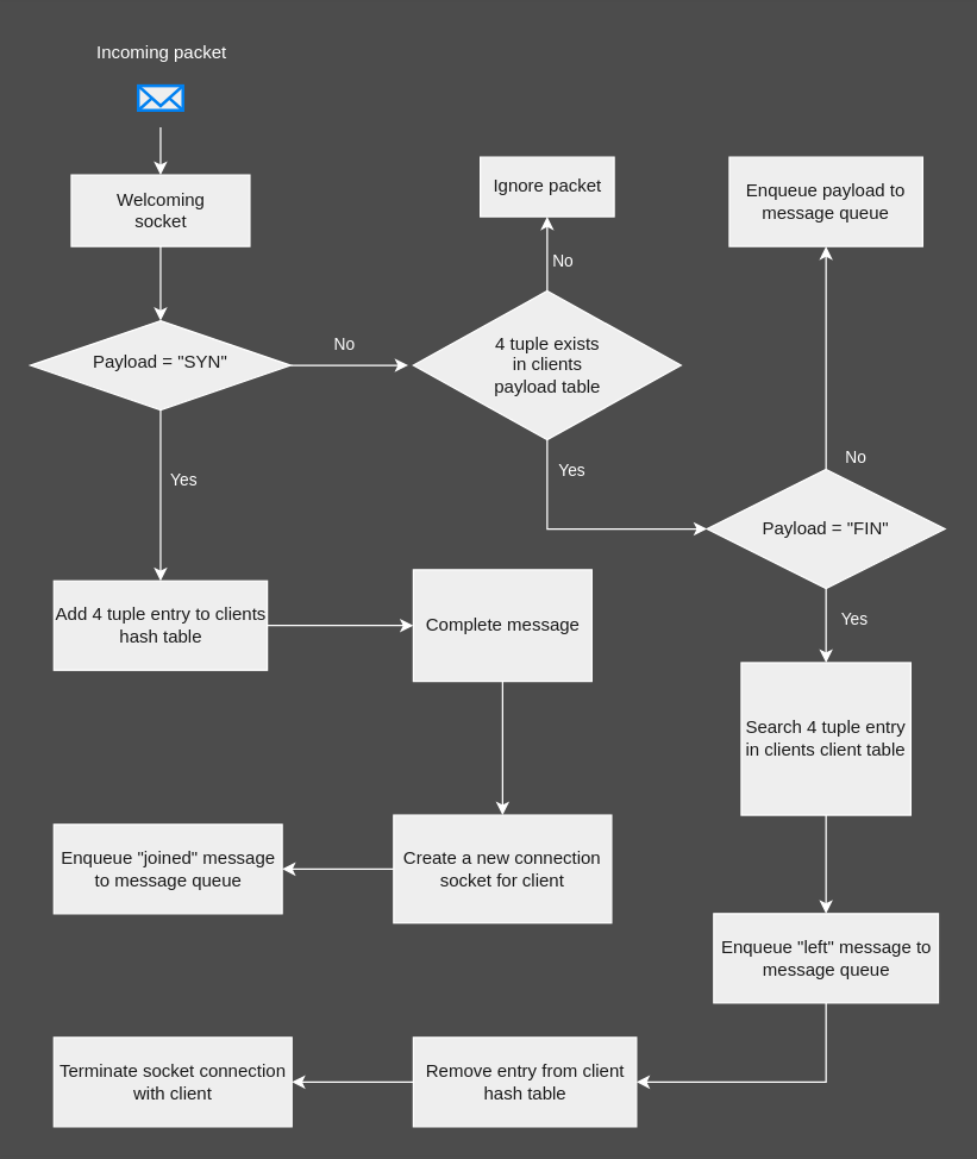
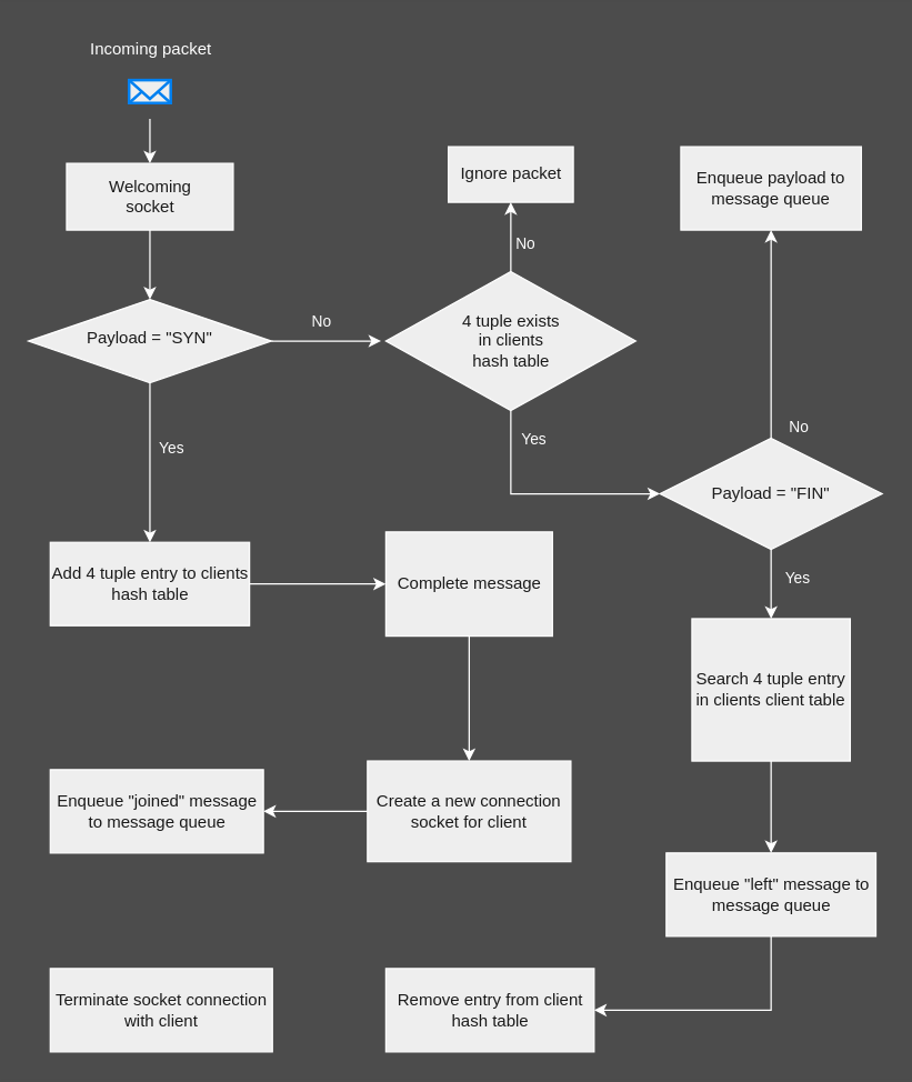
- <mxCell id="16" value="&lt;div&gt;4 tuple exists&lt;/div&gt;&lt;div&gt;in clients&lt;/div&gt;&lt;div&gt;payload table&lt;/div&gt;" style="rhombus;whiteSpace=wrap;html=1;rounded=0;labelBackgroundColor=none;fillColor=#EEEEEE;strokeColor=#FFFFFF;fontColor=#1A1A1A;" vertex="1" parent="1"><mxGeometry x="277.5" y="195" width="180" height="100" as="geometry" /></mxCell>
+ <mxCell id="16" value="&lt;div&gt;4 tuple exists&lt;/div&gt;&lt;div&gt;in clients&lt;/div&gt;&lt;div&gt;hash table&lt;/div&gt;" style="rhombus;whiteSpace=wrap;html=1;rounded=0;labelBackgroundColor=none;fillColor=#EEEEEE;strokeColor=#FFFFFF;fontColor=#1A1A1A;" vertex="1" parent="1"><mxGeometry x="277.5" y="195" width="180" height="100" as="geometry" /></mxCell>
- <mxCell id="34" style="edgeStyle=orthogonalEdgeStyle;rounded=0;orthogonalLoop=1;jettySize=auto;html=1;entryX=1;entryY=0.5;entryDx=0;entryDy=0;labelBackgroundColor=none;strokeColor=#FFFFFF;fontColor=default;" edge="1" parent="1" source="35" target="33"><mxGeometry relative="1" as="geometry" /></mxCell>
